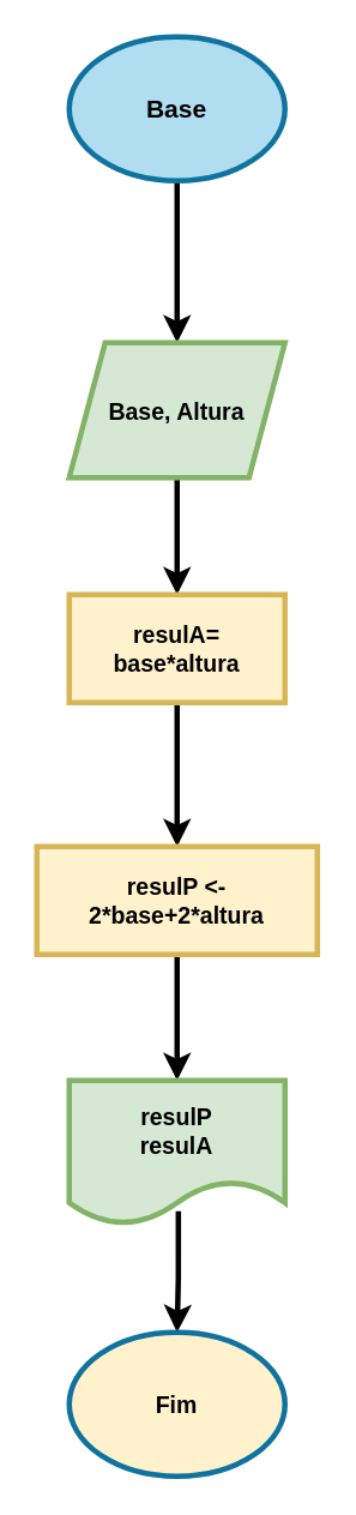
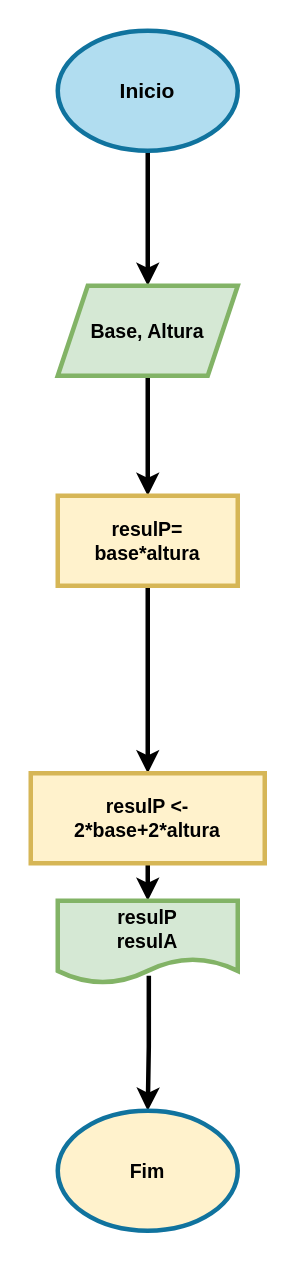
- <mxCell id="3" value="Base" style="ellipse;whiteSpace=wrap;html=1;fillColor=#b1ddf0;strokeColor=#10739e;fontSize=14;fontStyle=1;strokeWidth=3;" vertex="1" parent="1"><mxGeometry x="38" y="20" width="120" height="80" as="geometry" /></mxCell>
+ <mxCell id="3" value="Inicio" style="ellipse;whiteSpace=wrap;html=1;fillColor=#b1ddf0;strokeColor=#10739e;fontSize=14;fontStyle=1;strokeWidth=3;" vertex="1" parent="1"><mxGeometry x="38" y="20" width="120" height="80" as="geometry" /></mxCell>
- <mxCell id="5" value="Base, Altura" style="shape=parallelogram;perimeter=parallelogramPerimeter;whiteSpace=wrap;html=1;fixedSize=1;fillColor=#d5e8d4;strokeColor=#82b366;strokeWidth=3;fontStyle=1;fontSize=13;" vertex="1" parent="1"><mxGeometry x="38" y="190" width="120" height="75" as="geometry" /></mxCell>
+ <mxCell id="5" value="Base, Altura" style="shape=parallelogram;perimeter=parallelogramPerimeter;whiteSpace=wrap;html=1;fixedSize=1;fillColor=#d5e8d4;strokeColor=#82b366;strokeWidth=3;fontStyle=1;fontSize=13;" vertex="1" parent="1"><mxGeometry x="38" y="190" width="120" height="60" as="geometry" /></mxCell>
- <mxCell id="7" value="resulA= base*altura" style="whiteSpace=wrap;html=1;fillColor=#fff2cc;strokeColor=#d6b656;strokeWidth=3;fontStyle=1;fontSize=13;" vertex="1" parent="1"><mxGeometry x="38" y="330" width="120" height="60" as="geometry" /></mxCell>
+ <mxCell id="7" value="resulP= base*altura" style="whiteSpace=wrap;html=1;fillColor=#fff2cc;strokeColor=#d6b656;strokeWidth=3;fontStyle=1;fontSize=13;" vertex="1" parent="1"><mxGeometry x="38" y="330" width="120" height="60" as="geometry" /></mxCell>
- <mxCell id="9" value="resulP &amp;lt;- 2*base+2*altura" style="whiteSpace=wrap;html=1;fillColor=#fff2cc;strokeColor=#d6b656;strokeWidth=3;fontStyle=1;fontSize=13;" vertex="1" parent="1"><mxGeometry x="20" y="470" width="156" height="60" as="geometry" /></mxCell>
+ <mxCell id="9" value="resulP &amp;lt;- 2*base+2*altura" style="whiteSpace=wrap;html=1;fillColor=#fff2cc;strokeColor=#d6b656;strokeWidth=3;fontStyle=1;fontSize=13;" vertex="1" parent="1"><mxGeometry x="20" y="515" width="156" height="60" as="geometry" /></mxCell>
- <mxCell id="11" value="resulP&lt;br style=&quot;font-size: 13px;&quot;&gt;resulA" style="shape=document;whiteSpace=wrap;html=1;boundedLbl=1;fillColor=#d5e8d4;strokeColor=#82b366;strokeWidth=3;fontStyle=1;fontSize=13;" vertex="1" parent="1"><mxGeometry x="38" y="600" width="120" height="80" as="geometry" /></mxCell>
+ <mxCell id="11" value="resulP&lt;br style=&quot;font-size: 13px;&quot;&gt;resulA" style="shape=document;whiteSpace=wrap;html=1;boundedLbl=1;fillColor=#d5e8d4;strokeColor=#82b366;strokeWidth=3;fontStyle=1;fontSize=13;" vertex="1" parent="1"><mxGeometry x="38" y="600" width="120" height="55" as="geometry" /></mxCell>
